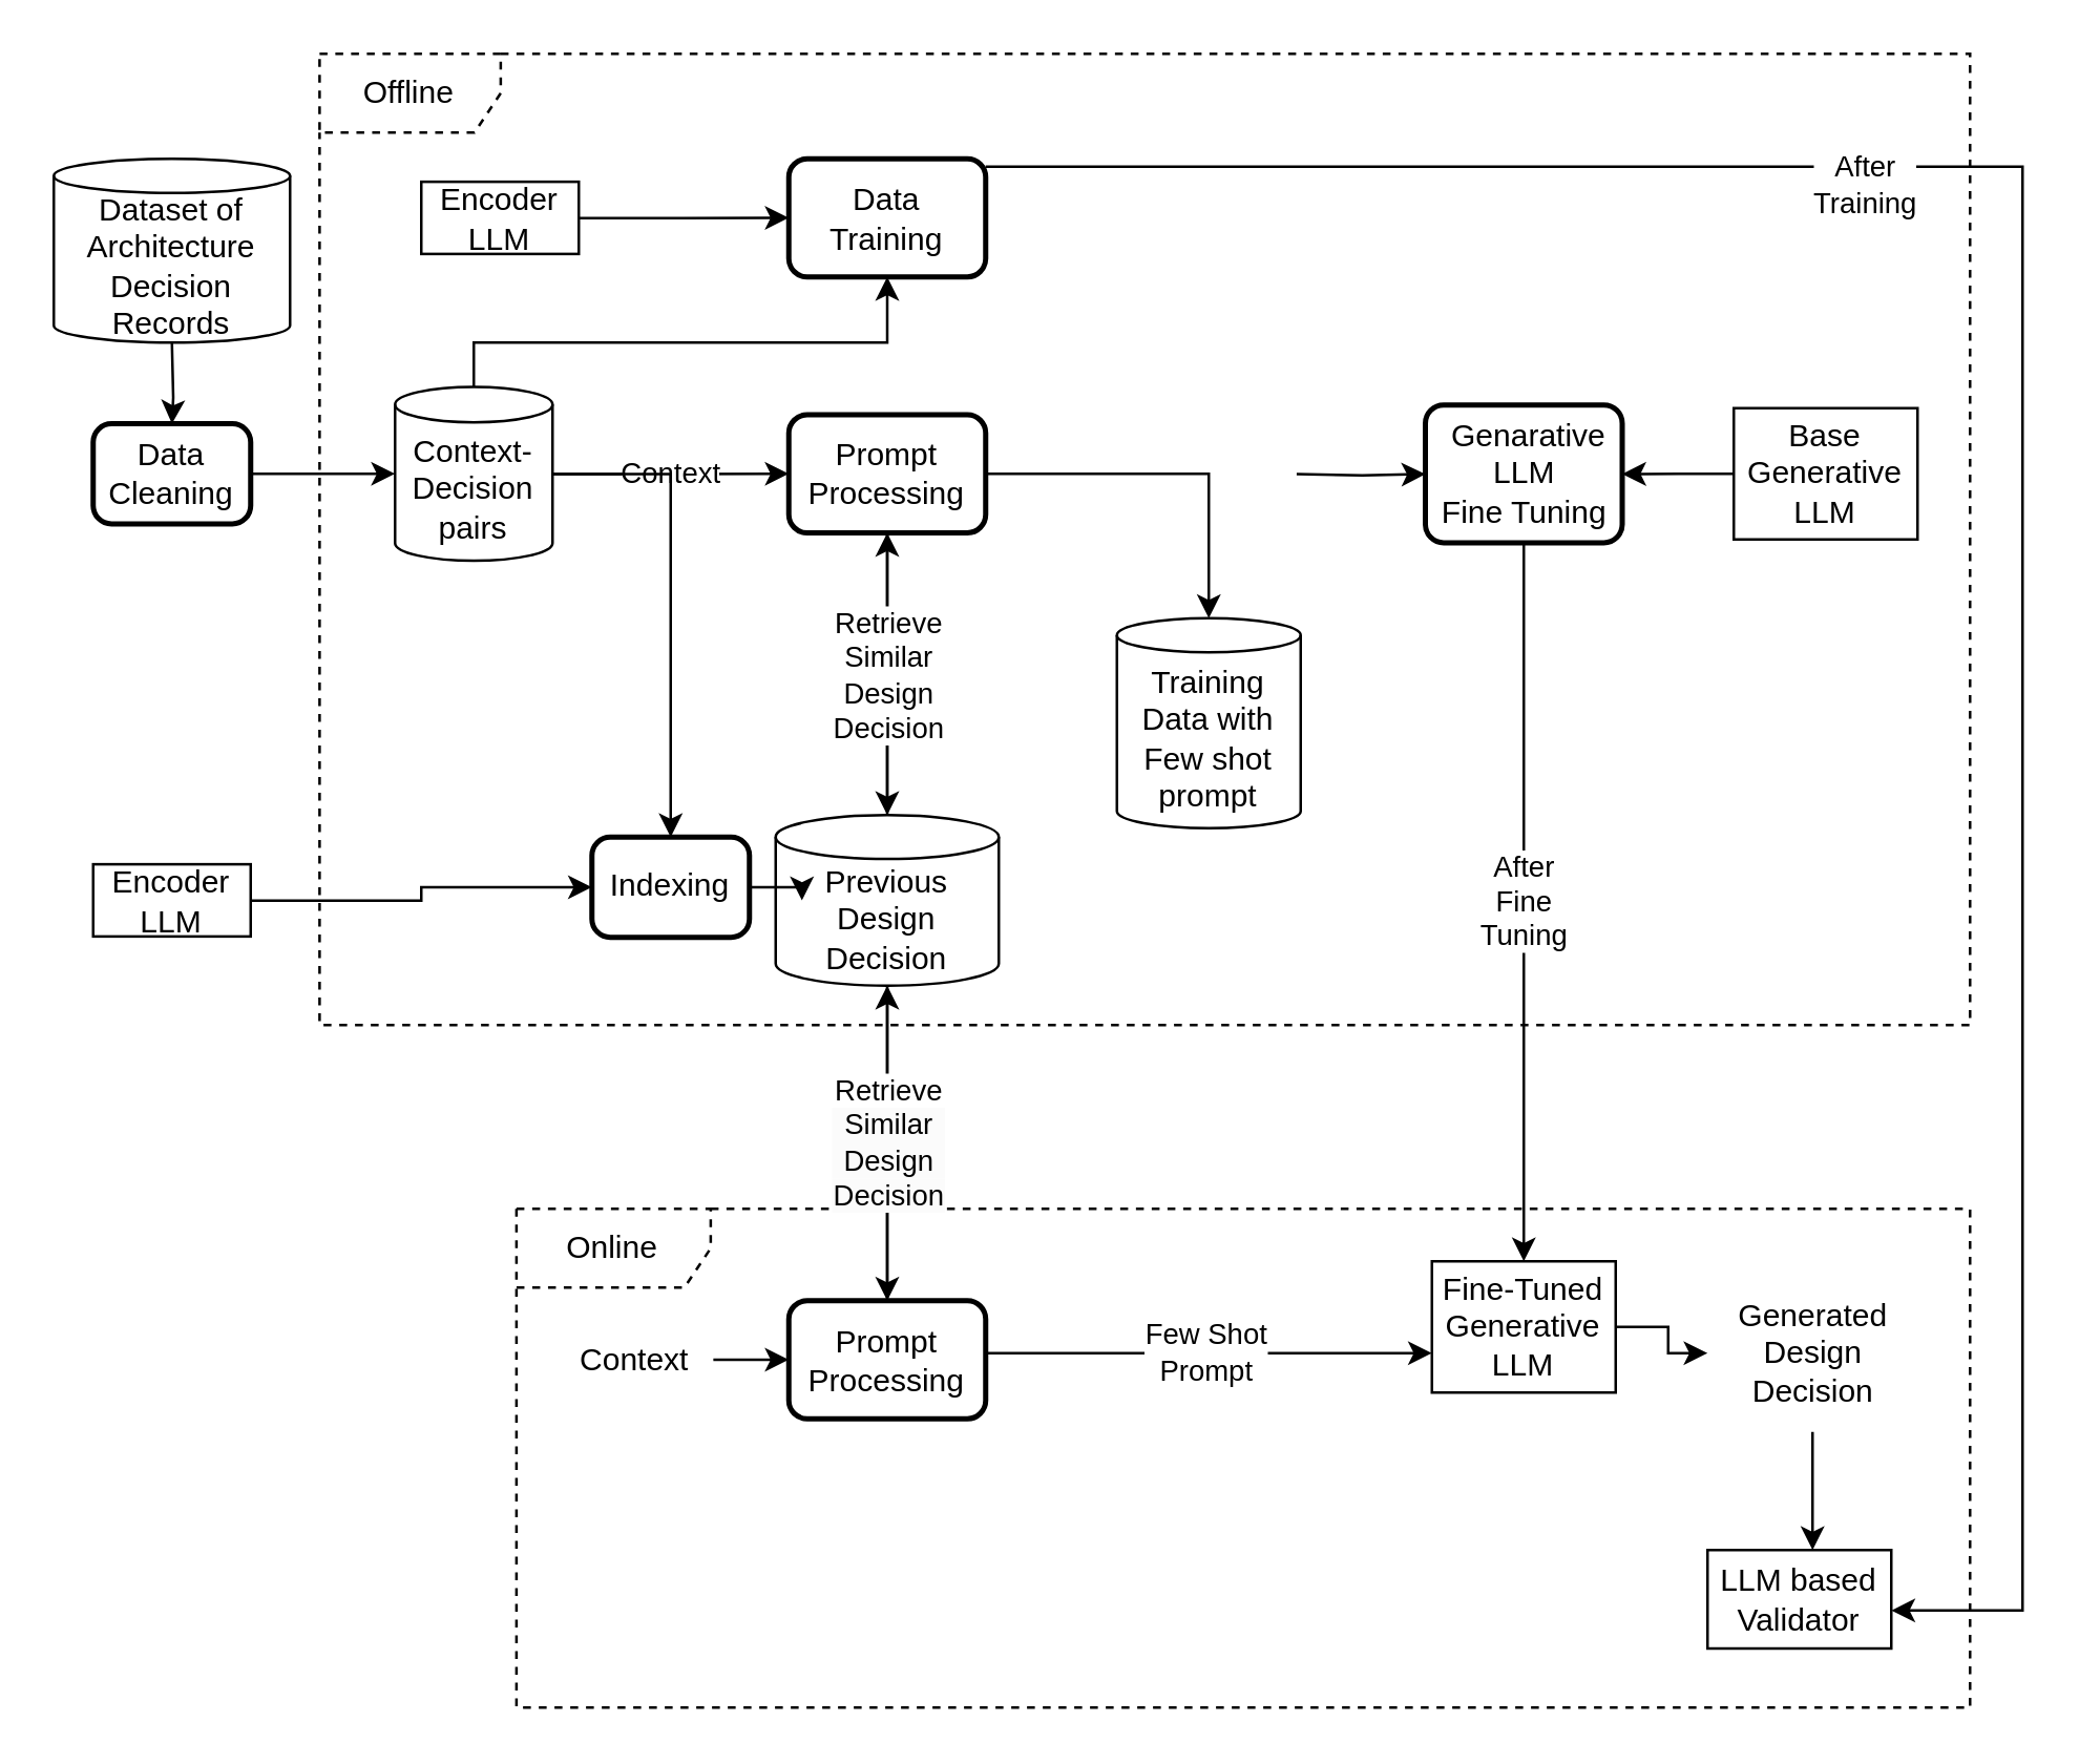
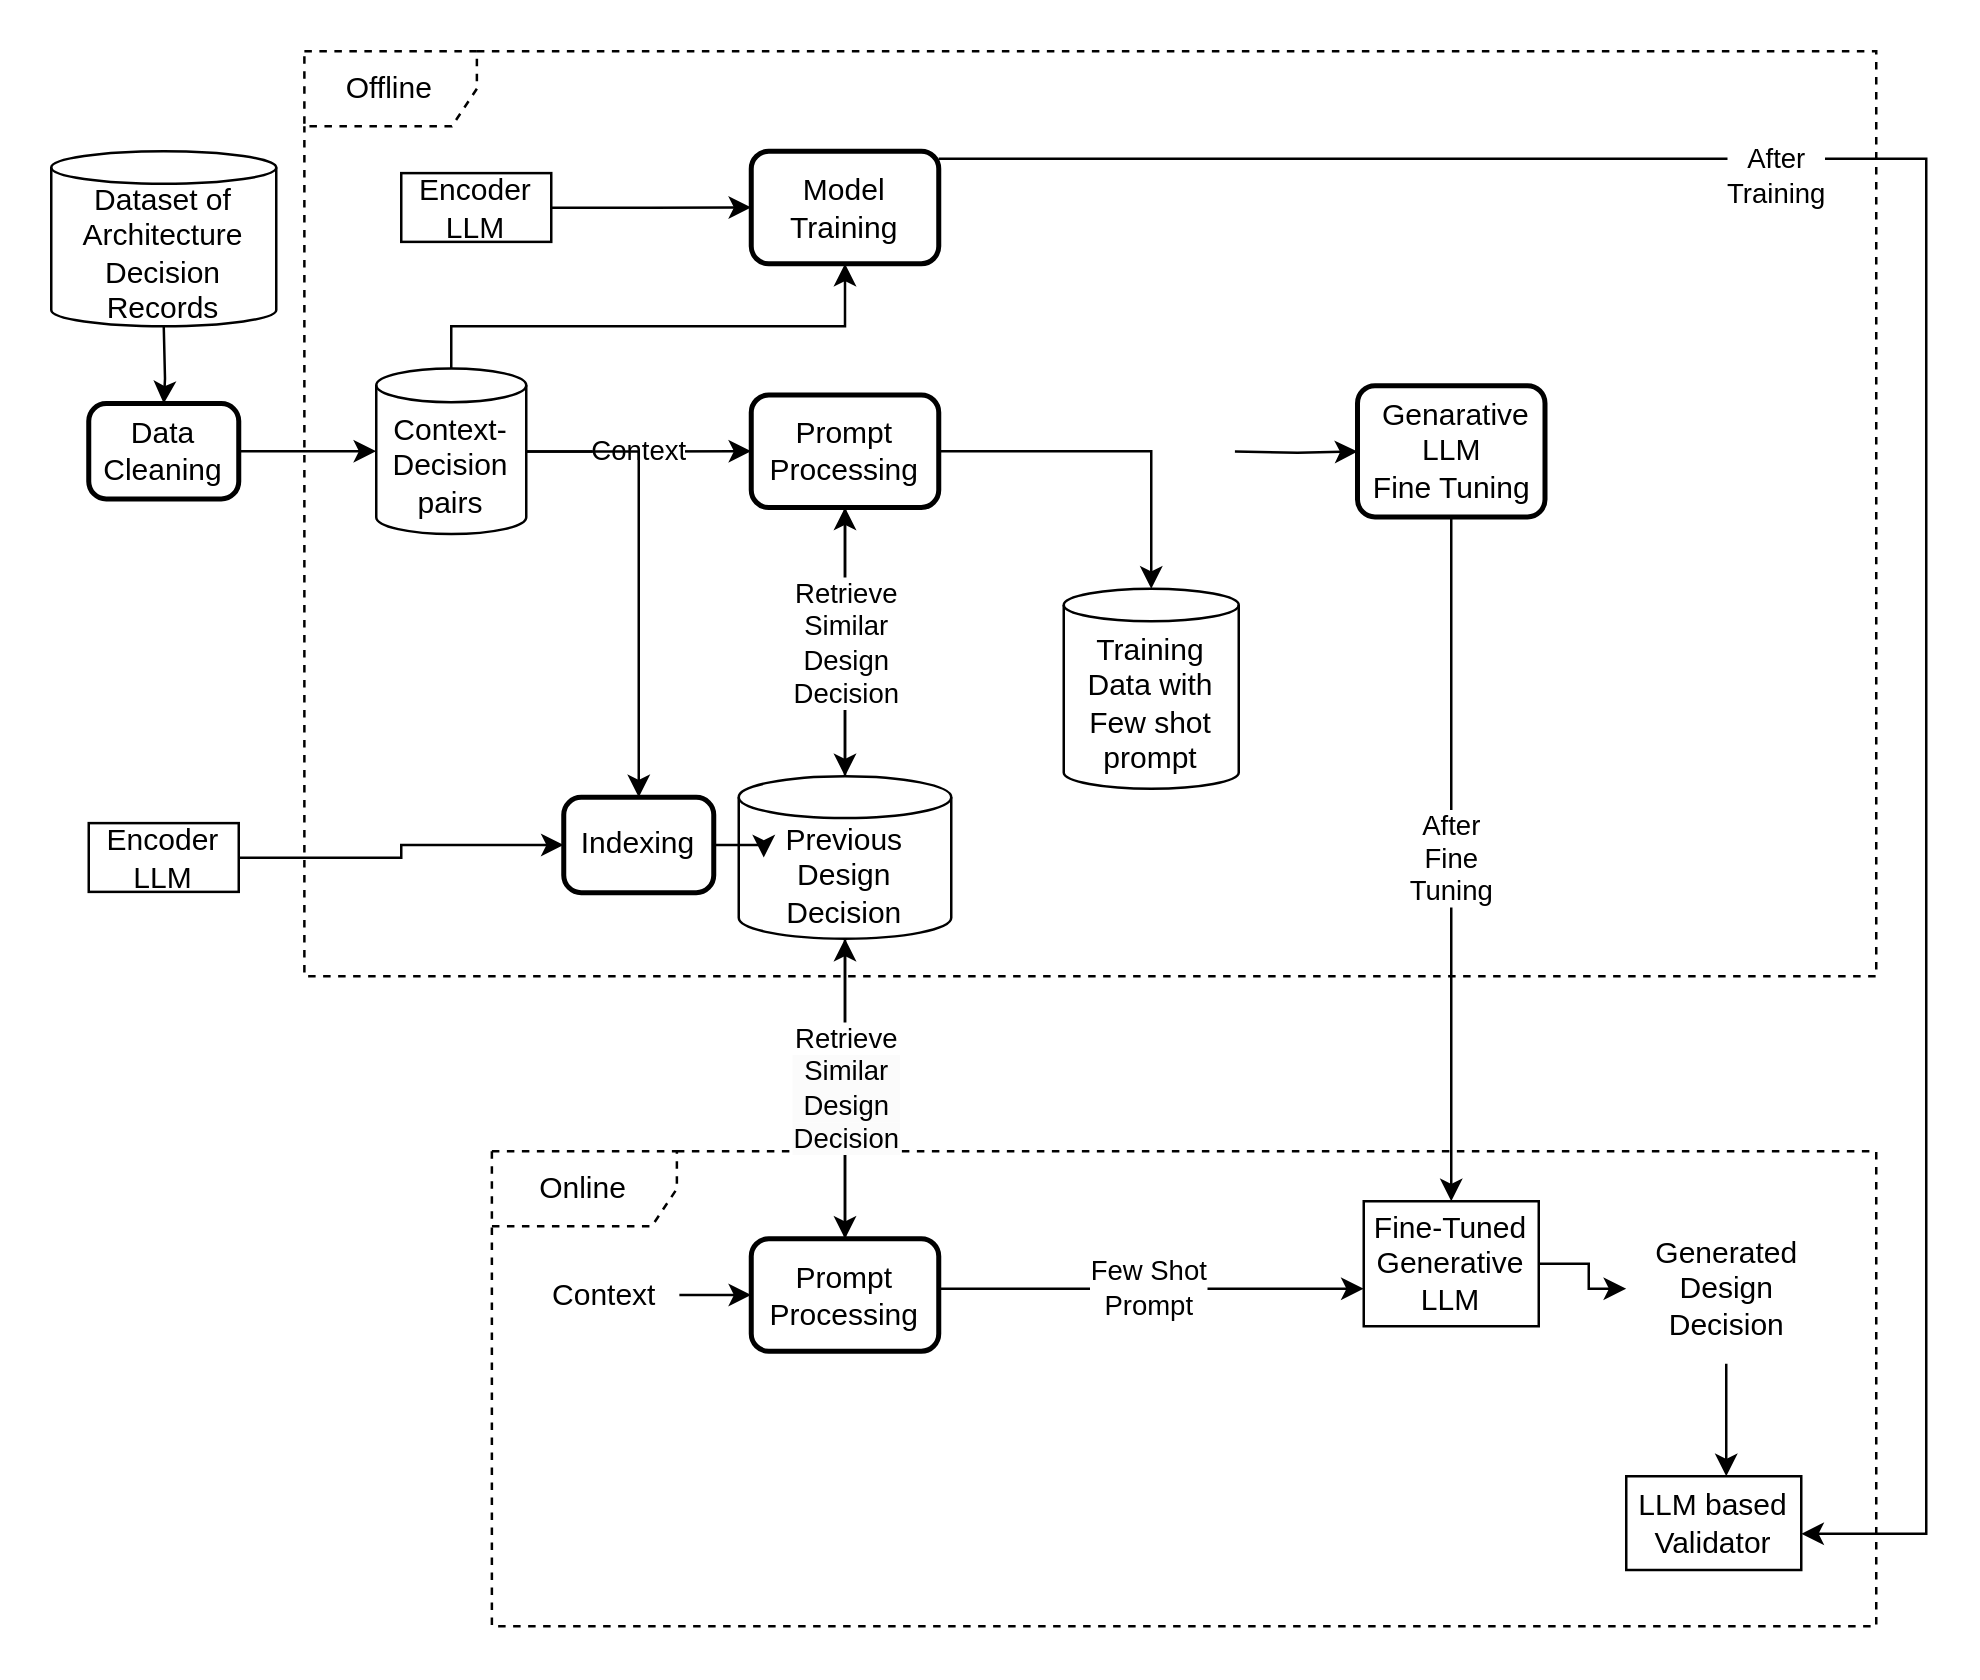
- <mxCell id="19" value="&lt;div&gt;&lt;span style=&quot;background-color: initial;&quot;&gt;Data&lt;/span&gt;&lt;br&gt;&lt;/div&gt;&lt;div&gt;Training&lt;/div&gt;" style="rounded=1;whiteSpace=wrap;html=1;absoluteArcSize=1;arcSize=14;strokeWidth=2;" vertex="1" parent="8"><mxGeometry x="178.75" y="40" width="75" height="45" as="geometry" /></mxCell>
+ <mxCell id="19" value="&lt;div&gt;&lt;span style=&quot;background-color: initial;&quot;&gt;Model&lt;/span&gt;&lt;br&gt;&lt;/div&gt;&lt;div&gt;Training&lt;/div&gt;" style="rounded=1;whiteSpace=wrap;html=1;absoluteArcSize=1;arcSize=14;strokeWidth=2;" vertex="1" parent="8"><mxGeometry x="178.75" y="40" width="75" height="45" as="geometry" /></mxCell>
- <mxCell id="12" value="" style="edgeStyle=orthogonalEdgeStyle;rounded=0;orthogonalLoop=1;jettySize=auto;html=1;" edge="1" parent="8" source="10" target="11"><mxGeometry relative="1" as="geometry" /></mxCell>
- <mxCell id="10" value="Base&lt;div&gt;Generative&lt;/div&gt;&lt;div&gt;LLM&lt;/div&gt;" style="html=1;align=center;verticalAlign=middle;dashed=0;whiteSpace=wrap;" vertex="1" parent="8"><mxGeometry x="538.75" y="135" width="70" height="50" as="geometry" /></mxCell>
